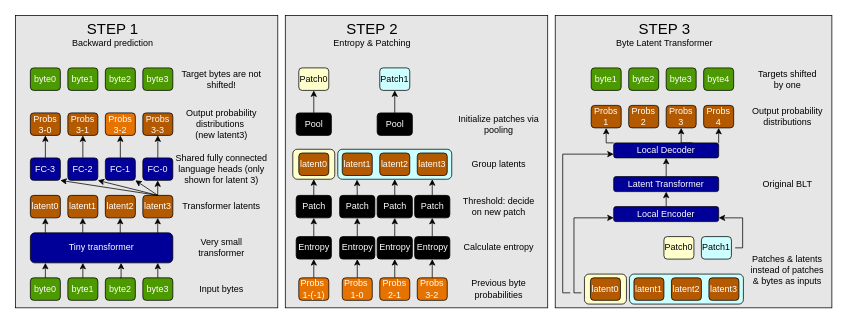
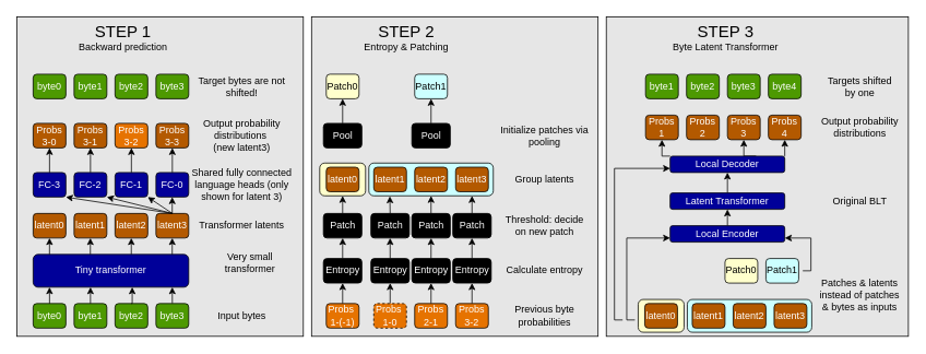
- <mxCell id="47" value="Very small transformer" style="text;html=1;align=center;verticalAlign=middle;whiteSpace=wrap;rounded=0;" parent="1" vertex="1"><mxGeometry x="240" y="315" width="110" height="30" as="geometry" /></mxCell>
+ <mxCell id="47" value="Very small transformer" style="text;html=1;align=center;verticalAlign=middle;whiteSpace=wrap;rounded=0;" parent="1" vertex="1"><mxGeometry x="250" y="305" width="110" height="30" as="geometry" /></mxCell>
- <mxCell id="83" value="Probs&amp;nbsp;&lt;div&gt;1-0&lt;/div&gt;" style="rounded=1;whiteSpace=wrap;html=1;fillColor=#E67300;fontColor=#FFFFFF;" vertex="1" parent="1"><mxGeometry x="456" y="370" width="40" height="30" as="geometry" /></mxCell>
+ <mxCell id="83" value="Probs&amp;nbsp;&lt;div&gt;1-0&lt;/div&gt;" style="rounded=1;whiteSpace=wrap;html=1;fillColor=#E67300;fontColor=#FFFFFF;dashed=1;" vertex="1" parent="1"><mxGeometry x="456" y="370" width="40" height="30" as="geometry" /></mxCell>
